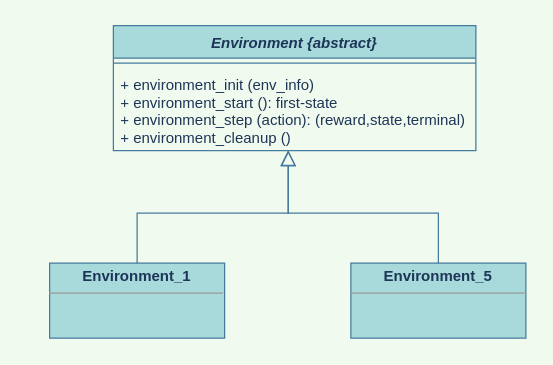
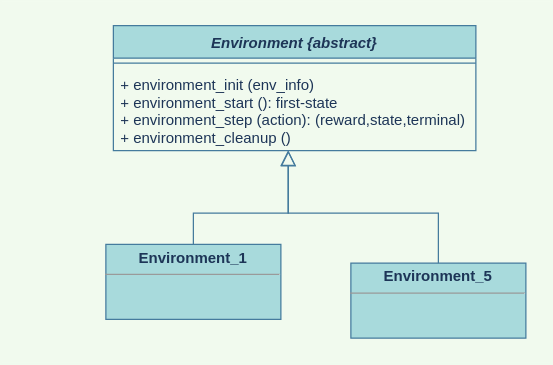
- <mxCell id="3" value="&lt;p style=&quot;margin: 0px ; margin-top: 4px ; text-align: center&quot;&gt;&lt;b&gt;Environment_1&lt;/b&gt;&lt;/p&gt;&lt;hr size=&quot;1&quot;&gt;&lt;div style=&quot;height: 2px&quot;&gt;&lt;/div&gt;" style="verticalAlign=top;align=left;overflow=fill;fontSize=12;fontFamily=Helvetica;html=1;rounded=0;sketch=0;strokeColor=#457B9D;fillColor=#A8DADC;fontColor=#1D3557;" vertex="1" parent="2"><mxGeometry x="19" y="72" width="140" height="60" as="geometry" /></mxCell>
+ <mxCell id="3" value="&lt;p style=&quot;margin: 0px ; margin-top: 4px ; text-align: center&quot;&gt;&lt;b&gt;Environment_1&lt;/b&gt;&lt;/p&gt;&lt;hr size=&quot;1&quot;&gt;&lt;div style=&quot;height: 2px&quot;&gt;&lt;/div&gt;" style="verticalAlign=top;align=left;overflow=fill;fontSize=12;fontFamily=Helvetica;html=1;rounded=0;sketch=0;strokeColor=#457B9D;fillColor=#A8DADC;fontColor=#1D3557;" vertex="1" parent="2"><mxGeometry x="64" y="57" width="140" height="60" as="geometry" /></mxCell>
